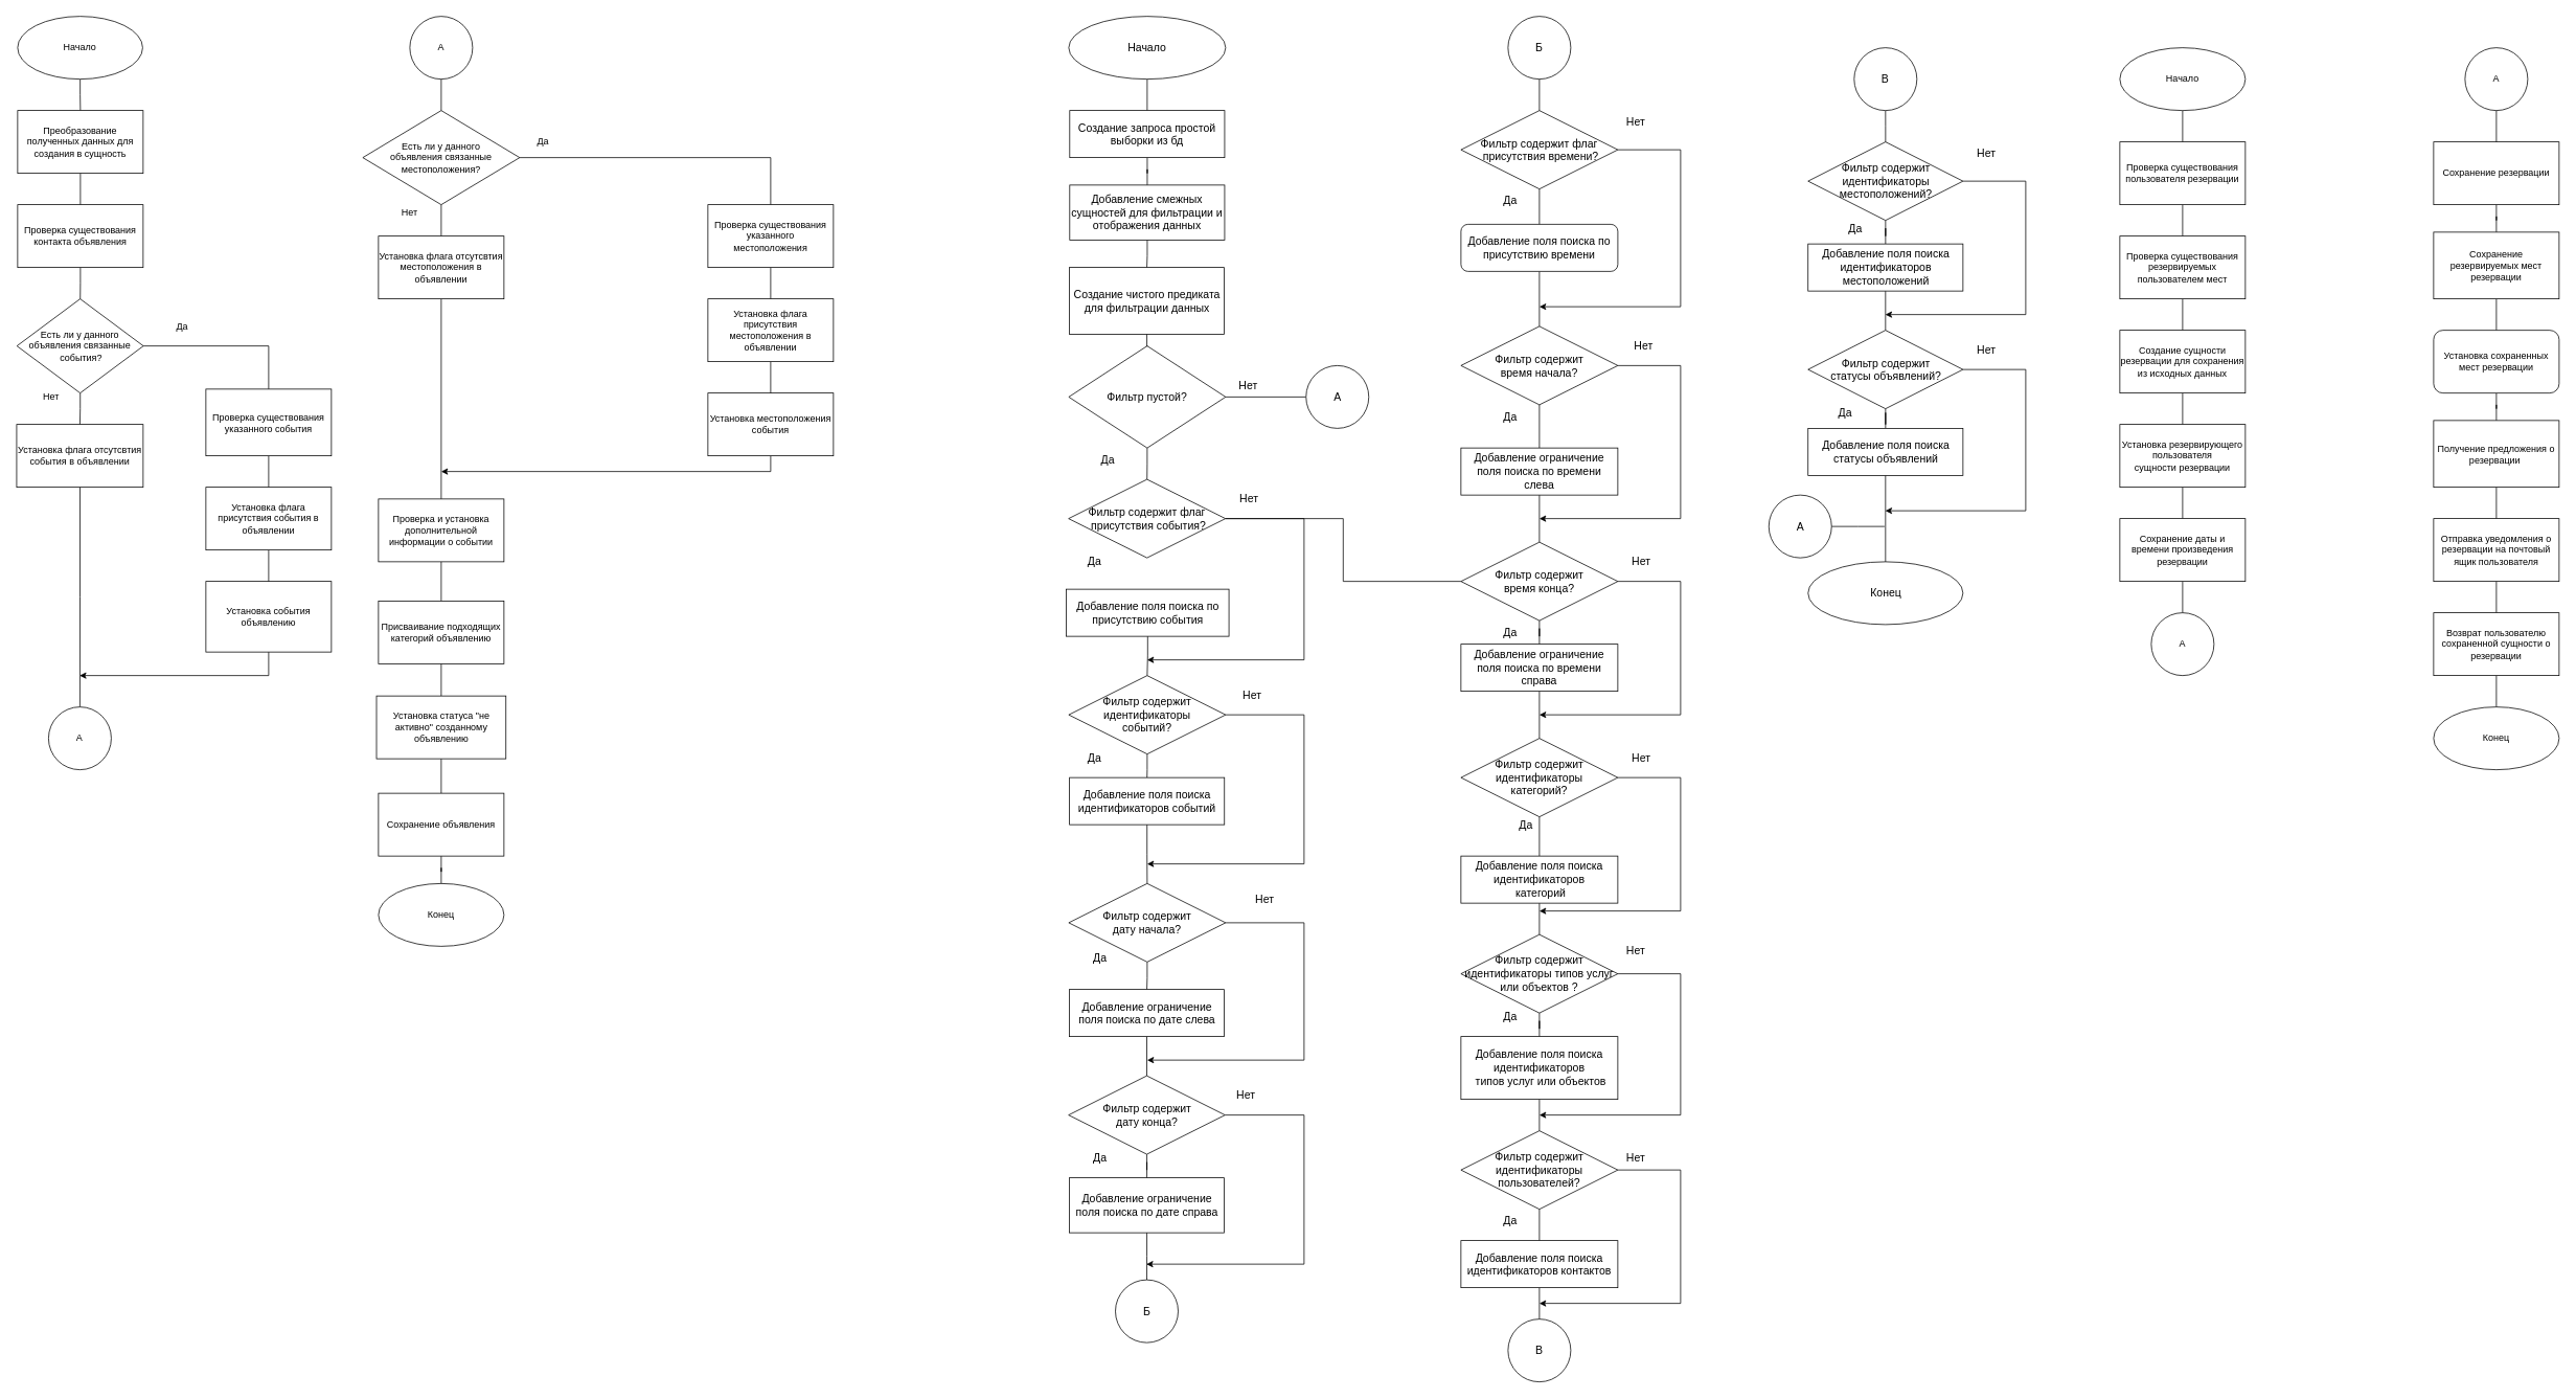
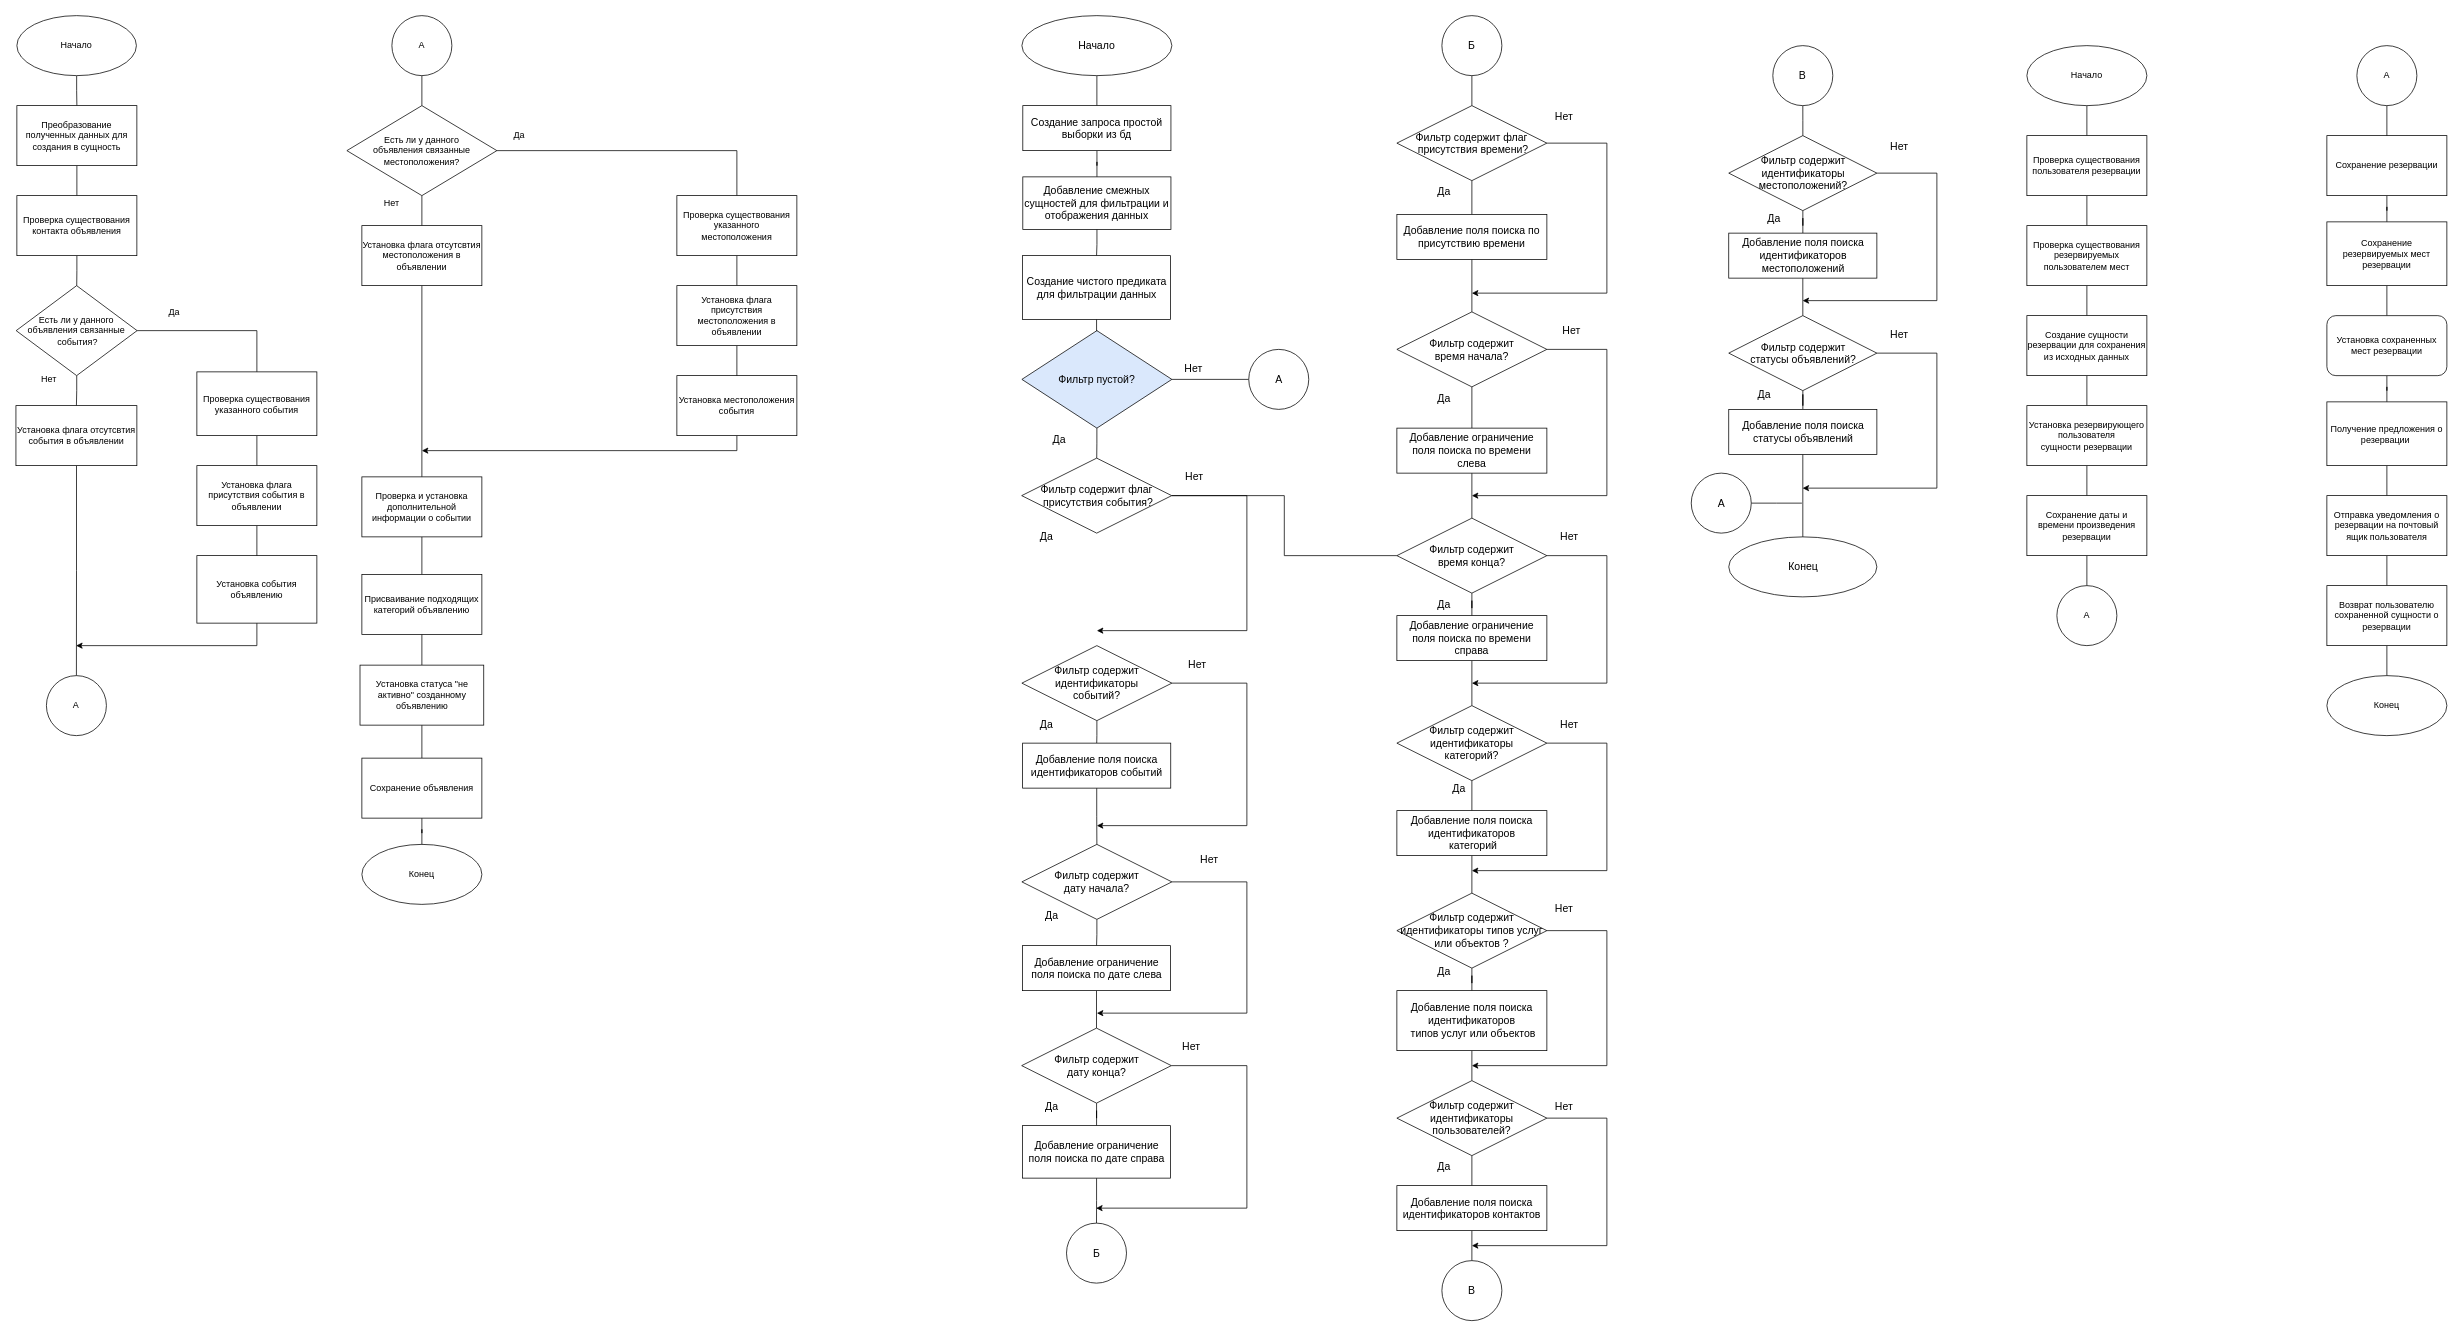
- <mxCell id="79" value="Добавление поля поиска по присутствию времени" style="whiteSpace=wrap;html=1;fontSize=14;rounded=1;" parent="1" vertex="1"><mxGeometry x="1862" y="285" width="200" height="60" as="geometry" /></mxCell>
+ <mxCell id="79" value="Добавление поля поиска по присутствию времени" style="rounded=0;whiteSpace=wrap;html=1;fontSize=14;" parent="1" vertex="1"><mxGeometry x="1862" y="285" width="200" height="60" as="geometry" /></mxCell>
- <mxCell id="54" value="Фильтр пустой?" style="rhombus;whiteSpace=wrap;html=1;fontSize=14;" parent="1" vertex="1"><mxGeometry x="1362" y="440" width="200" height="130" as="geometry" /></mxCell>
+ <mxCell id="54" value="Фильтр пустой?" style="rhombus;whiteSpace=wrap;html=1;fontSize=14;fillColor=#dae8fc;" parent="1" vertex="1"><mxGeometry x="1362" y="440" width="200" height="130" as="geometry" /></mxCell>
- <mxCell id="59" value="Добавление поля поиска по присутствию события" style="rounded=0;whiteSpace=wrap;html=1;fontSize=14;" parent="1" vertex="1"><mxGeometry x="1358.75" y="750" width="207.5" height="60" as="geometry" /></mxCell>
- <mxCell id="58" style="edgeStyle=orthogonalEdgeStyle;rounded=0;orthogonalLoop=1;jettySize=auto;html=1;fontSize=14;endArrow=none;endFill=0;" parent="1" source="59" target="62" edge="1"><mxGeometry relative="1" as="geometry" /></mxCell>
- <mxCell id="94" value="Добавление поля поиска идентификаторов&lt;br style=&quot;font-size: 14px;&quot;&gt;&amp;nbsp;категорий" style="rounded=0;whiteSpace=wrap;html=1;fontSize=14;" parent="1" vertex="1"><mxGeometry x="1862" y="1090" width="200" height="60" as="geometry" /></mxCell>
+ <mxCell id="94" value="Добавление поля поиска идентификаторов&lt;br style=&quot;font-size: 14px;&quot;&gt;&amp;nbsp;категорий" style="rounded=0;whiteSpace=wrap;html=1;fontSize=14;" parent="1" vertex="1"><mxGeometry x="1862" y="1080" width="200" height="60" as="geometry" /></mxCell>
